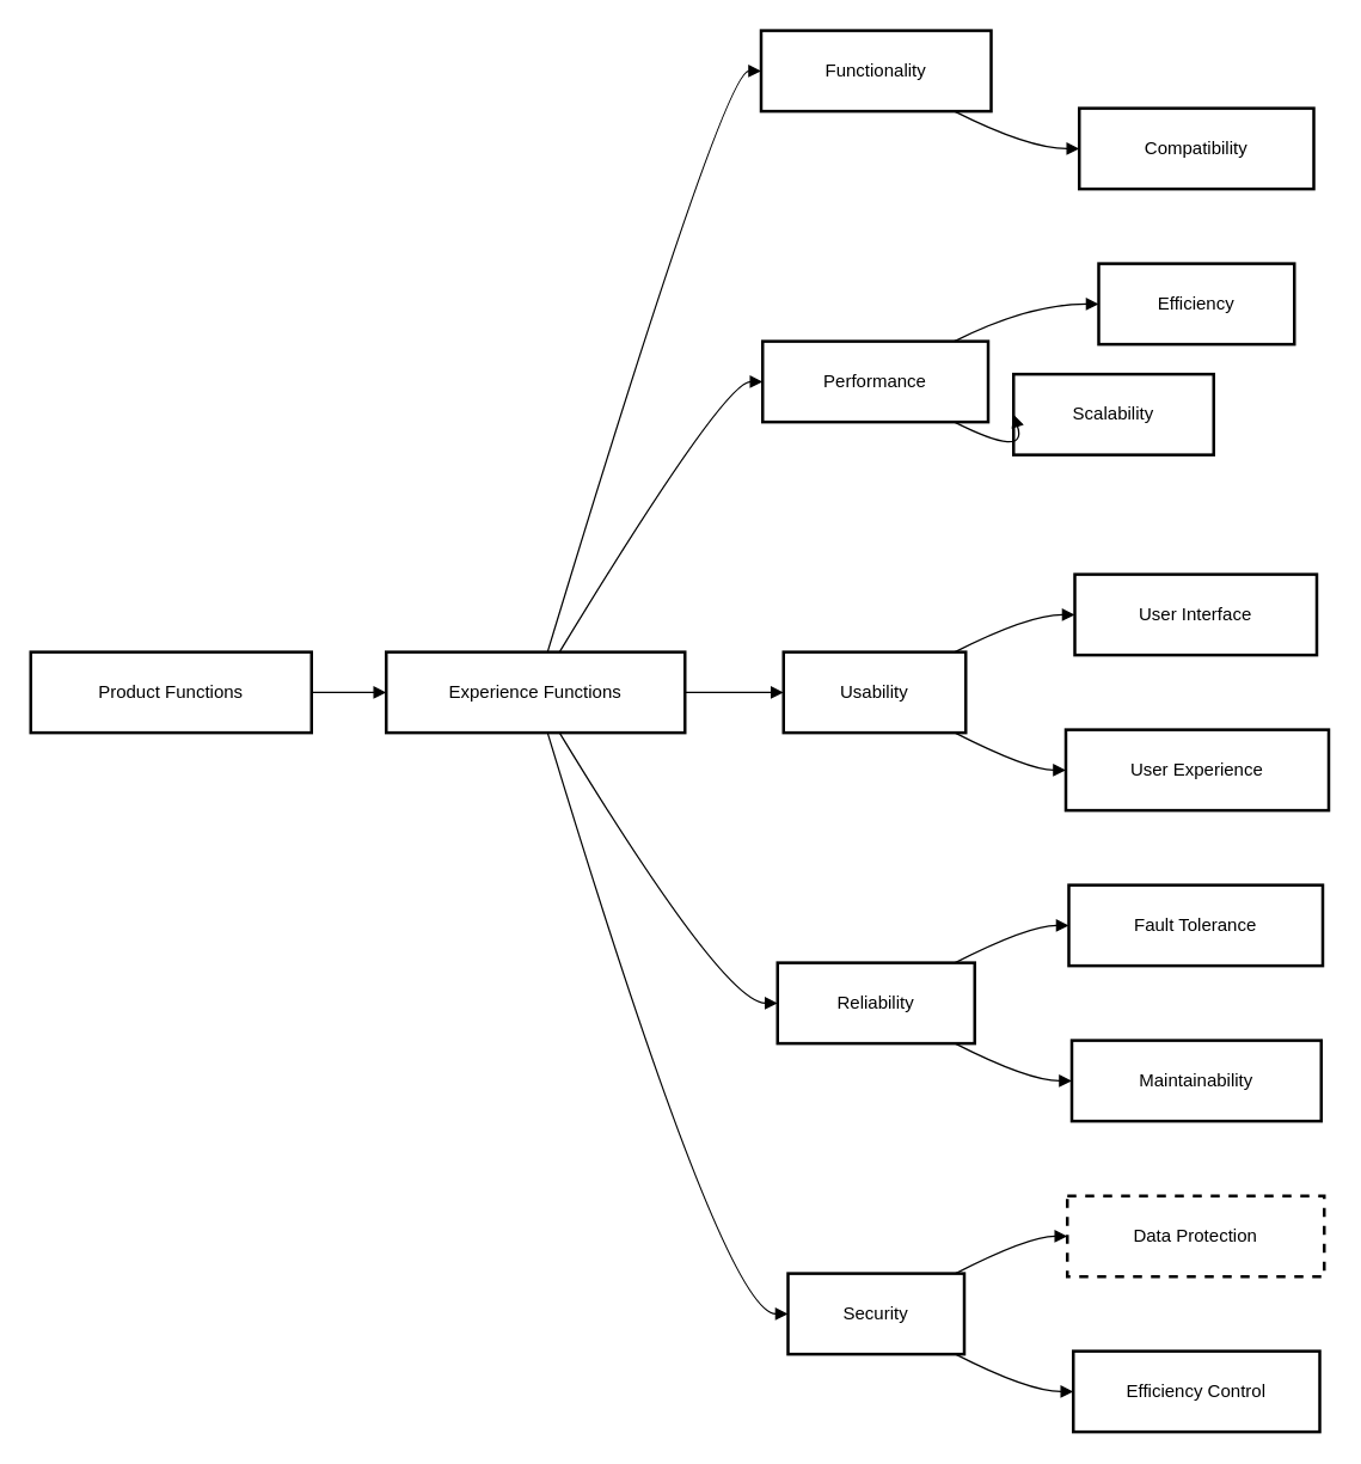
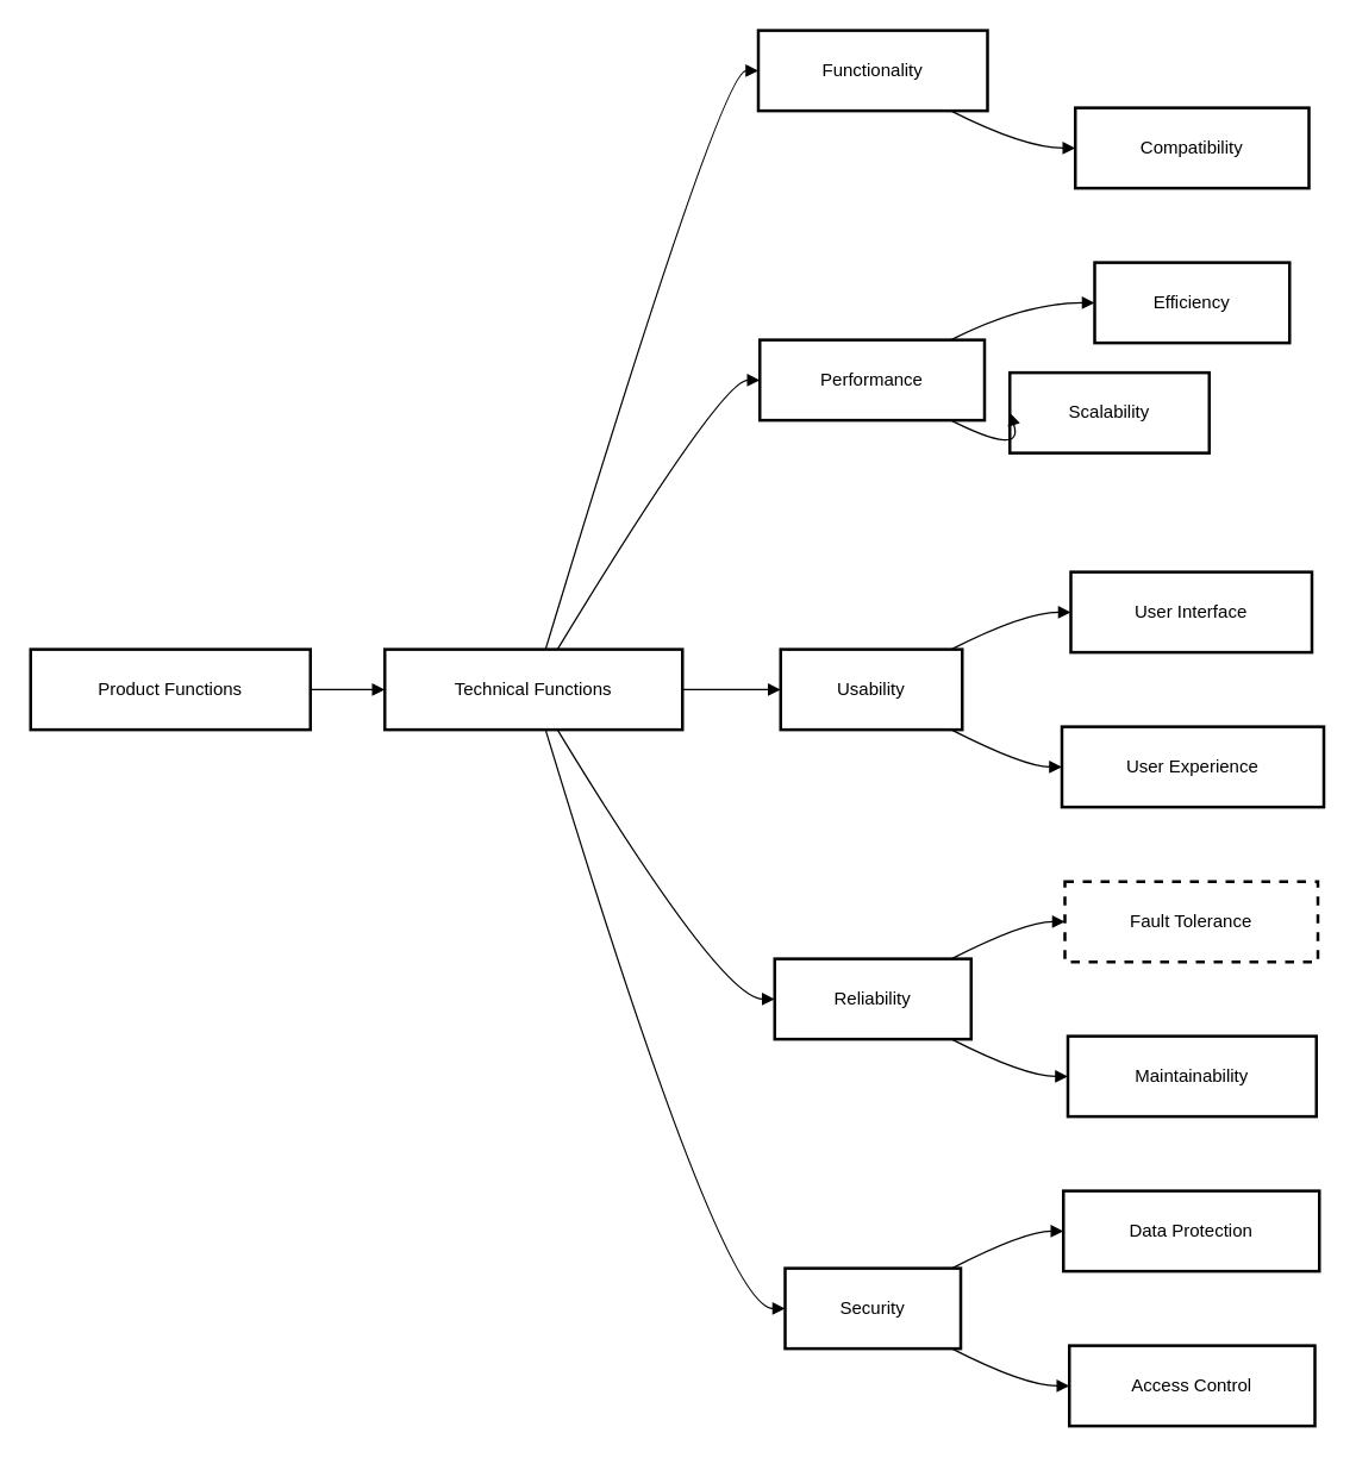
- <mxCell id="3" value="Experience Functions" style="whiteSpace=wrap;strokeWidth=2;" vertex="1" parent="1"><mxGeometry x="258" y="436" width="200" height="54" as="geometry" /></mxCell>
+ <mxCell id="3" value="Technical Functions" style="whiteSpace=wrap;strokeWidth=2;" vertex="1" parent="1"><mxGeometry x="258" y="436" width="200" height="54" as="geometry" /></mxCell>
- <mxCell id="14" value="Fault Tolerance" style="whiteSpace=wrap;strokeWidth=2;" vertex="1" parent="1"><mxGeometry x="715" y="592" width="170" height="54" as="geometry" /></mxCell>
+ <mxCell id="14" value="Fault Tolerance" style="whiteSpace=wrap;strokeWidth=2;dashed=1;" vertex="1" parent="1"><mxGeometry x="715" y="592" width="170" height="54" as="geometry" /></mxCell>
- <mxCell id="16" value="Data Protection" style="whiteSpace=wrap;strokeWidth=2;dashed=1;" vertex="1" parent="1"><mxGeometry x="714" y="800" width="172" height="54" as="geometry" /></mxCell>
+ <mxCell id="16" value="Data Protection" style="whiteSpace=wrap;strokeWidth=2;" vertex="1" parent="1"><mxGeometry x="714" y="800" width="172" height="54" as="geometry" /></mxCell>
- <mxCell id="17" value="Efficiency Control" style="whiteSpace=wrap;strokeWidth=2;" vertex="1" parent="1"><mxGeometry x="718" y="904" width="165" height="54" as="geometry" /></mxCell>
+ <mxCell id="17" value="Access Control" style="whiteSpace=wrap;strokeWidth=2;" vertex="1" parent="1"><mxGeometry x="718" y="904" width="165" height="54" as="geometry" /></mxCell>
